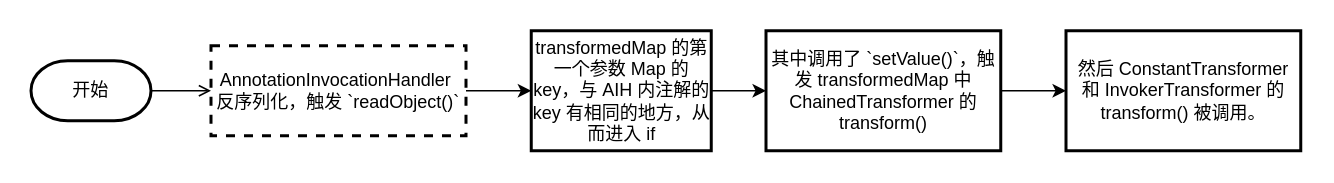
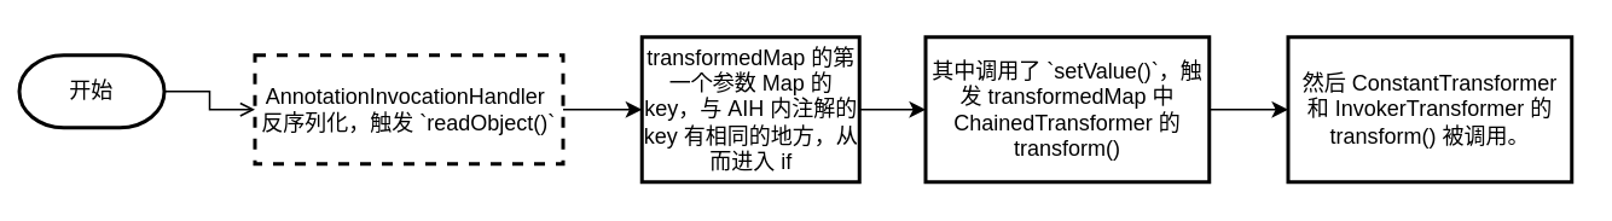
- <mxCell id="3" value="开始" style="strokeWidth=2;html=1;shape=mxgraph.flowchart.terminator;whiteSpace=wrap;" vertex="1" parent="1"><mxGeometry x="20" y="40" width="80" height="40" as="geometry" /></mxCell>
+ <mxCell id="3" value="开始" style="strokeWidth=2;html=1;shape=mxgraph.flowchart.terminator;whiteSpace=wrap;" vertex="1" parent="1"><mxGeometry x="10" y="30" width="80" height="40" as="geometry" /></mxCell>
